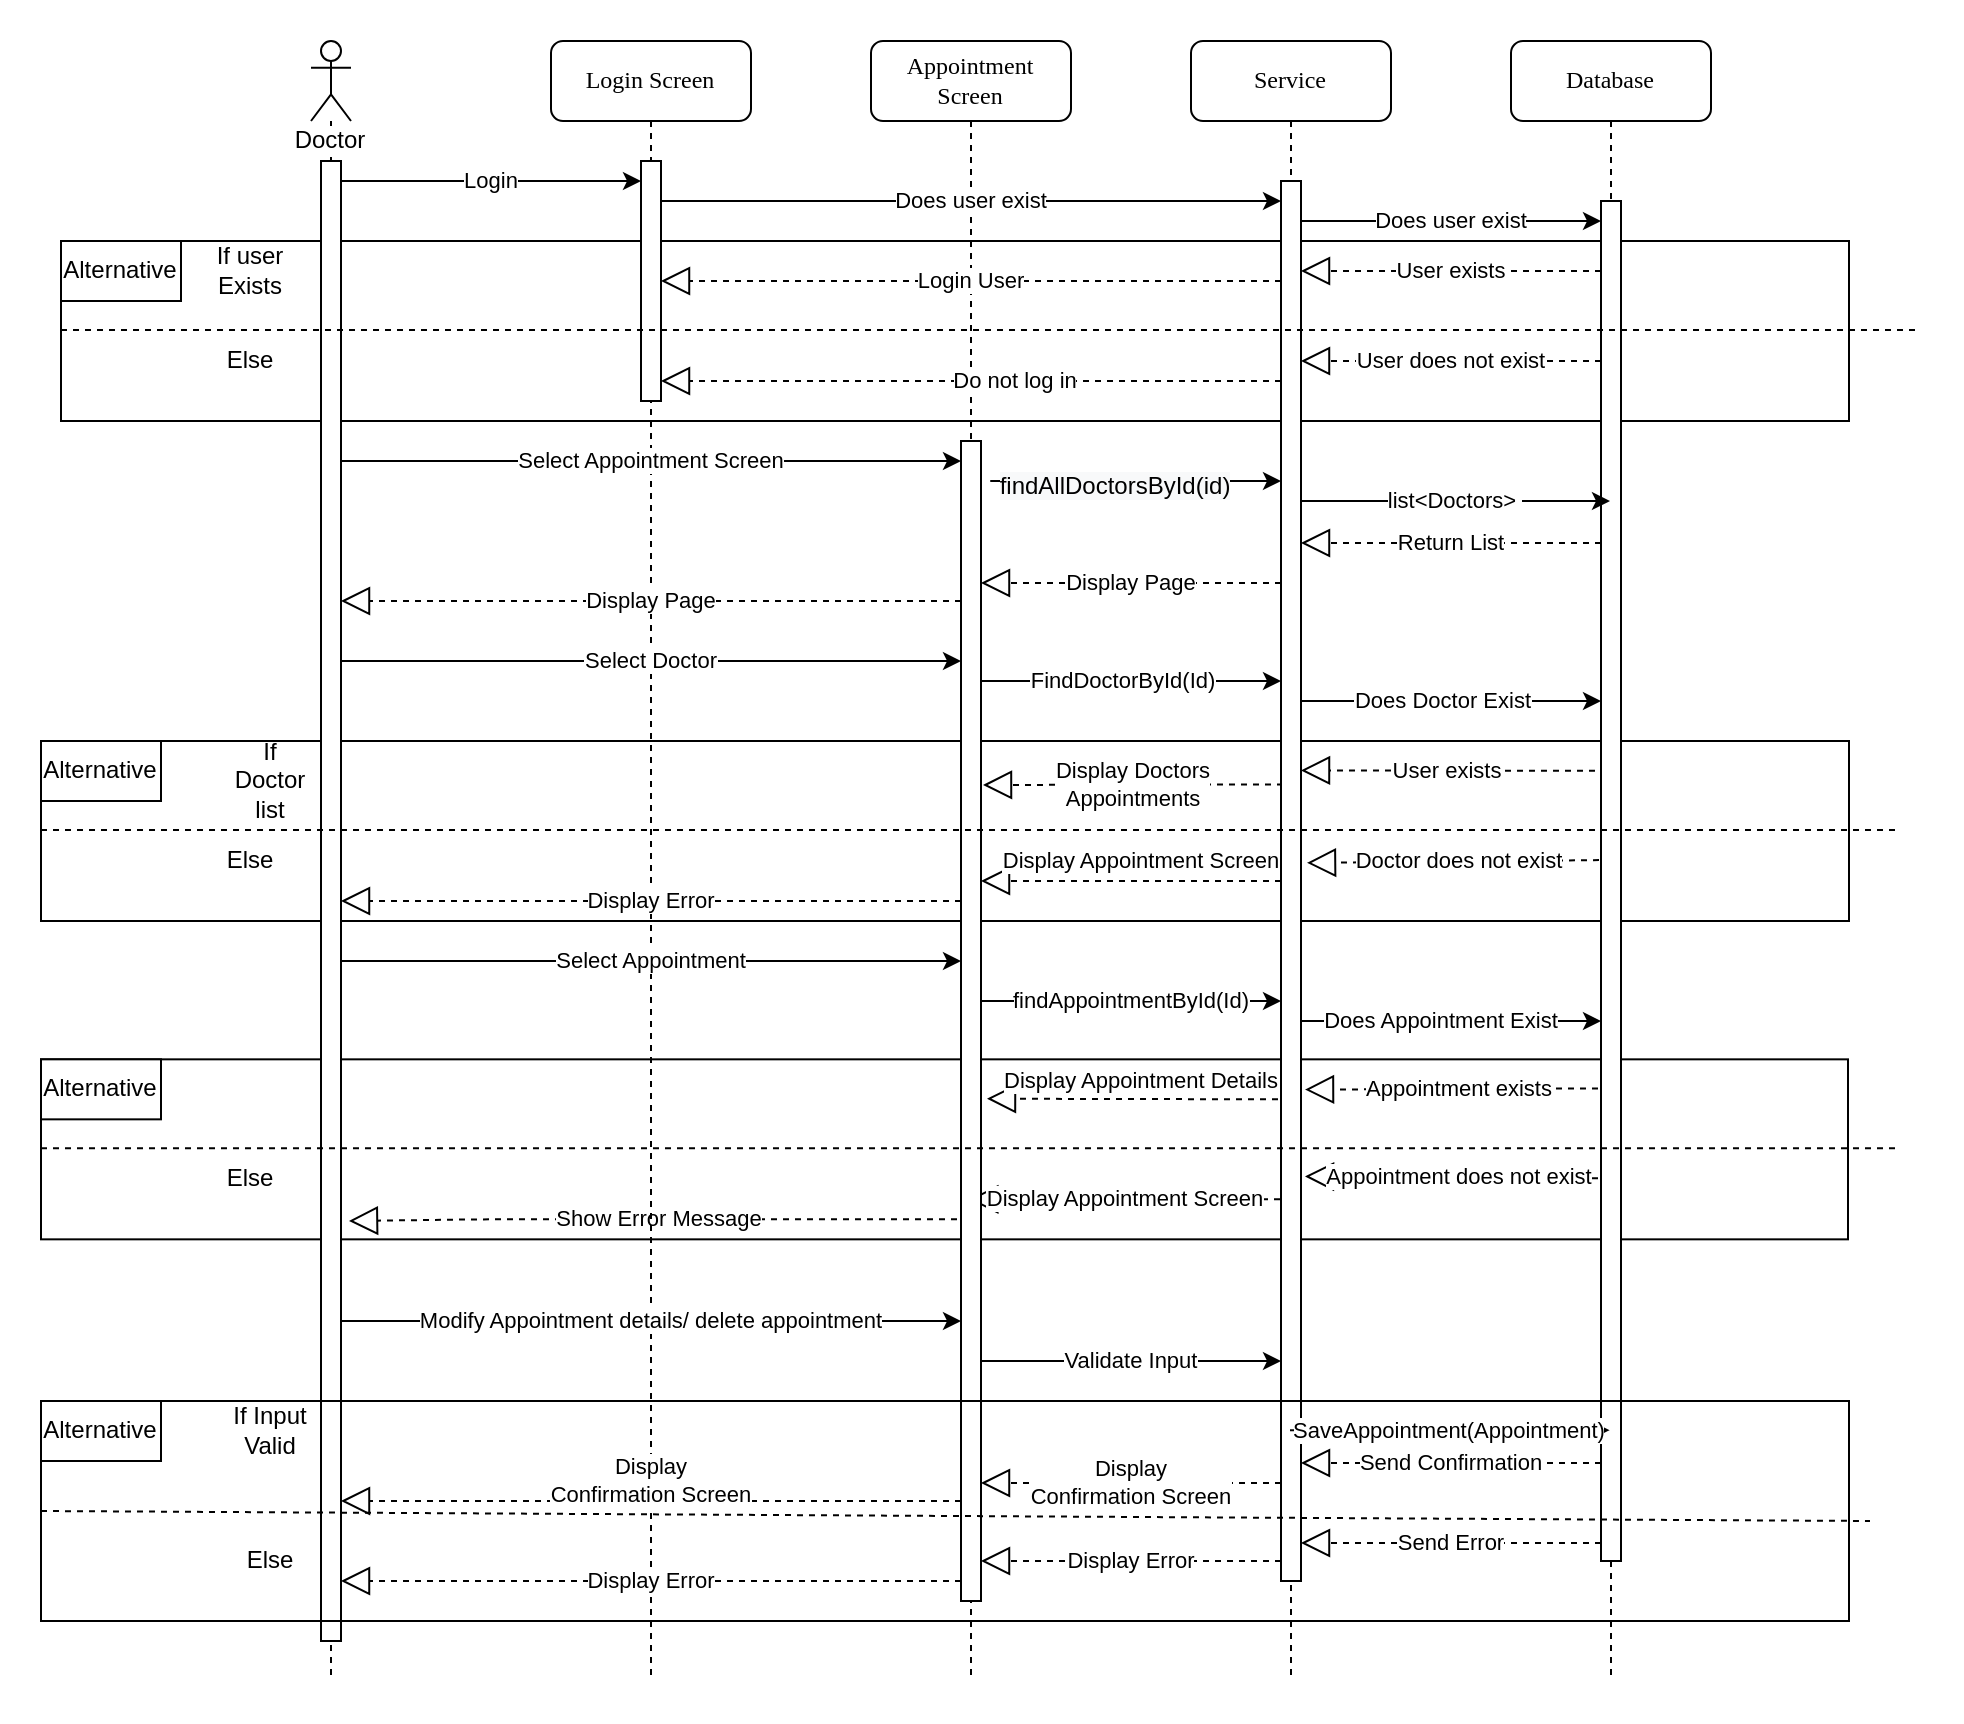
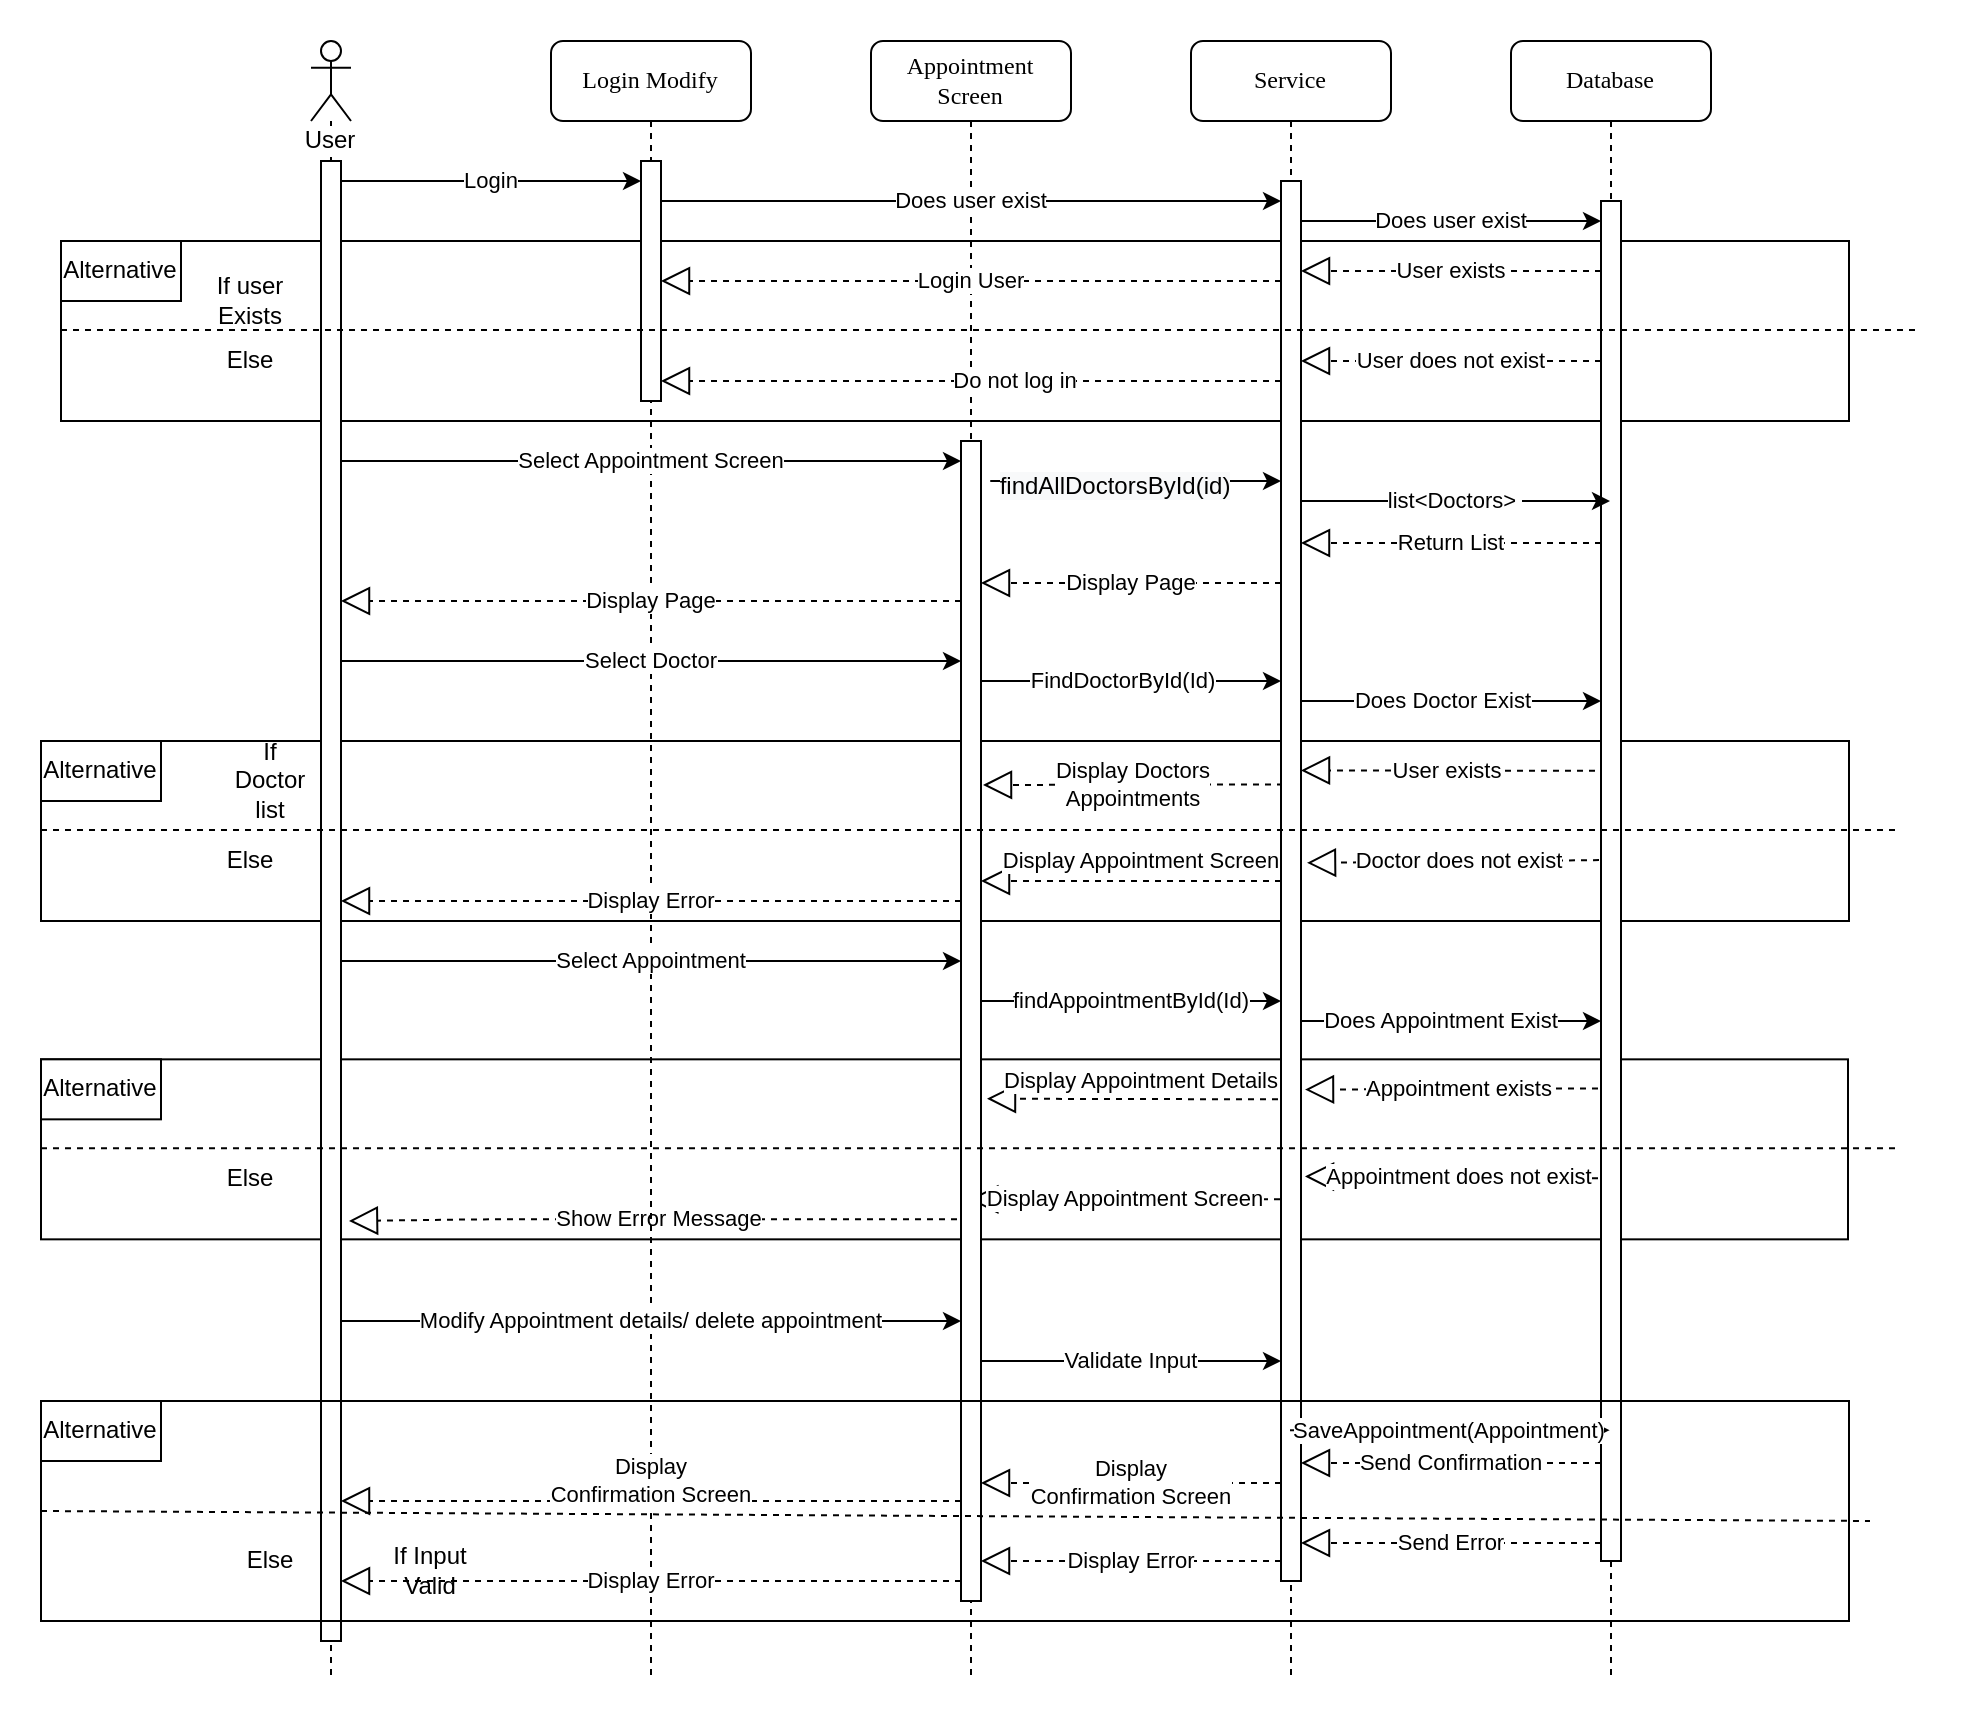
- <mxCell id="22" value="Login Screen" style="shape=umlLifeline;perimeter=lifelinePerimeter;whiteSpace=wrap;html=1;container=1;collapsible=0;recursiveResize=0;outlineConnect=0;rounded=1;shadow=0;comic=0;labelBackgroundColor=none;strokeWidth=1;fontFamily=Verdana;fontSize=12;align=center;" vertex="1" parent="1"><mxGeometry x="275" y="20" width="100" height="820" as="geometry" /></mxCell>
+ <mxCell id="22" value="Login Modify" style="shape=umlLifeline;perimeter=lifelinePerimeter;whiteSpace=wrap;html=1;container=1;collapsible=0;recursiveResize=0;outlineConnect=0;rounded=1;shadow=0;comic=0;labelBackgroundColor=none;strokeWidth=1;fontFamily=Verdana;fontSize=12;align=center;" vertex="1" parent="1"><mxGeometry x="275" y="20" width="100" height="820" as="geometry" /></mxCell>
- <mxCell id="20" value="Doctor" style="shape=umlLifeline;participant=umlActor;perimeter=lifelinePerimeter;whiteSpace=wrap;html=1;container=1;collapsible=0;recursiveResize=0;verticalAlign=top;spacingTop=36;labelBackgroundColor=#ffffff;outlineConnect=0;" vertex="1" parent="1"><mxGeometry x="155" y="20" width="20" height="820" as="geometry" /></mxCell>
+ <mxCell id="20" value="User" style="shape=umlLifeline;participant=umlActor;perimeter=lifelinePerimeter;whiteSpace=wrap;html=1;container=1;collapsible=0;recursiveResize=0;verticalAlign=top;spacingTop=36;labelBackgroundColor=#ffffff;outlineConnect=0;" vertex="1" parent="1"><mxGeometry x="155" y="20" width="20" height="820" as="geometry" /></mxCell>
- <mxCell id="33" value="If user Exists" style="text;html=1;strokeColor=none;fillColor=none;align=center;verticalAlign=middle;whiteSpace=wrap;rounded=0;" vertex="1" parent="1"><mxGeometry x="105" y="125" width="40" height="20" as="geometry" /></mxCell>
+ <mxCell id="33" value="If user Exists" style="text;html=1;strokeColor=none;fillColor=none;align=center;verticalAlign=middle;whiteSpace=wrap;rounded=0;" vertex="1" parent="1"><mxGeometry x="105" y="140" width="40" height="20" as="geometry" /></mxCell>
- <mxCell id="60" value="If Input Valid" style="text;html=1;strokeColor=none;fillColor=none;align=center;verticalAlign=middle;whiteSpace=wrap;rounded=0;" vertex="1" parent="1"><mxGeometry x="114.5" y="705" width="40" height="20" as="geometry" /></mxCell>
+ <mxCell id="60" value="If Input Valid" style="text;html=1;strokeColor=none;fillColor=none;align=center;verticalAlign=middle;whiteSpace=wrap;rounded=0;" vertex="1" parent="1"><mxGeometry x="194.5" y="775" width="40" height="20" as="geometry" /></mxCell>
